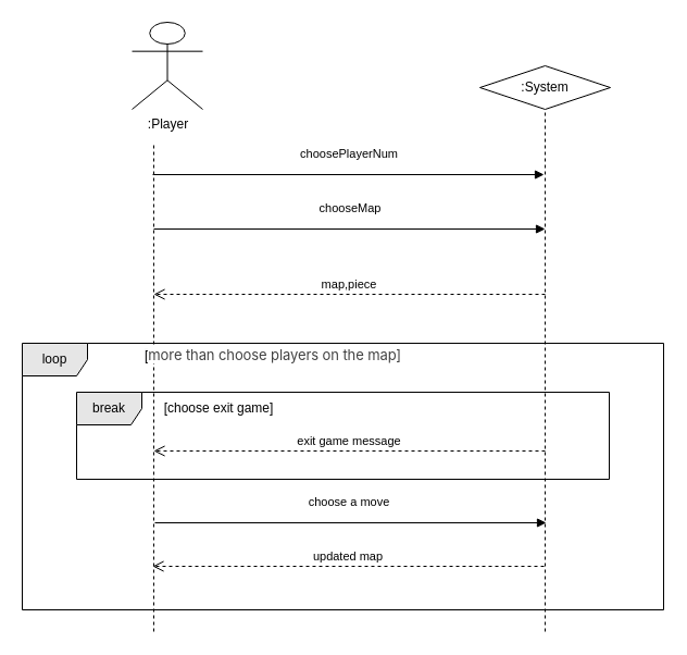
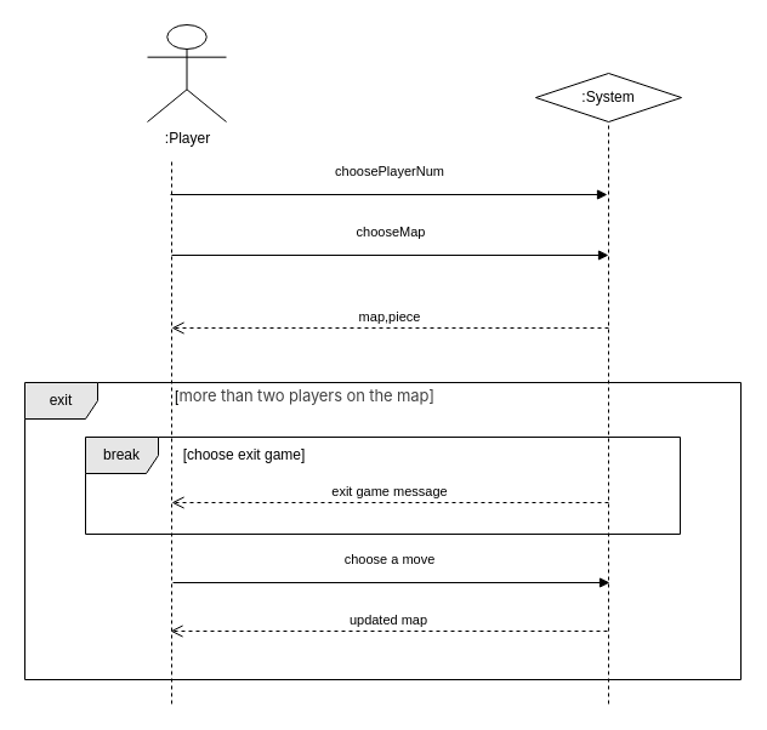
- <mxCell id="13" value="&lt;div style=&quot;text-align: center;&quot;&gt;&lt;span style=&quot;text-align: start; background-color: rgb(248, 249, 250);&quot;&gt;[&lt;/span&gt;&lt;span style=&quot;background-color: rgb(255, 255, 255); color: rgb(66, 66, 66); font-family: -apple-system, BlinkMacSystemFont, &amp;quot;Malgun Gothic&amp;quot;, &amp;quot;맑은 고딕&amp;quot;, helvetica, &amp;quot;Apple SD Gothic Neo&amp;quot;, helvetica, &amp;quot;나눔바른고딕 옛한글&amp;quot;, &amp;quot;NanumBarunGothic YetHangul&amp;quot;, sans-serif; font-size: 13px; letter-spacing: -0.1px; text-align: start;&quot;&gt;more than choose players on the map]&lt;/span&gt;&lt;/div&gt;" style="text;html=1;strokeColor=none;fillColor=none;align=center;verticalAlign=middle;whiteSpace=wrap;rounded=0;" parent="1" vertex="1"><mxGeometry x="96" y="311" width="310" height="30" as="geometry" /></mxCell>
+ <mxCell id="13" value="&lt;div style=&quot;text-align: center;&quot;&gt;&lt;span style=&quot;text-align: start; background-color: rgb(248, 249, 250);&quot;&gt;[&lt;/span&gt;&lt;span style=&quot;background-color: rgb(255, 255, 255); color: rgb(66, 66, 66); font-family: -apple-system, BlinkMacSystemFont, &amp;quot;Malgun Gothic&amp;quot;, &amp;quot;맑은 고딕&amp;quot;, helvetica, &amp;quot;Apple SD Gothic Neo&amp;quot;, helvetica, &amp;quot;나눔바른고딕 옛한글&amp;quot;, &amp;quot;NanumBarunGothic YetHangul&amp;quot;, sans-serif; font-size: 13px; letter-spacing: -0.1px; text-align: start;&quot;&gt;more than two players on the map]&lt;/span&gt;&lt;/div&gt;" style="text;html=1;strokeColor=none;fillColor=none;align=center;verticalAlign=middle;whiteSpace=wrap;rounded=0;" parent="1" vertex="1"><mxGeometry x="96" y="311" width="310" height="30" as="geometry" /></mxCell>
- <mxCell id="12" value="loop" style="shape=umlFrame;whiteSpace=wrap;html=1;fillColor=#E6E6E6;" parent="1" vertex="1"><mxGeometry x="20" y="315" width="590" height="245" as="geometry" /></mxCell>
+ <mxCell id="12" value="exit" style="shape=umlFrame;whiteSpace=wrap;html=1;fillColor=#E6E6E6;" parent="1" vertex="1"><mxGeometry x="20" y="315" width="590" height="245" as="geometry" /></mxCell>
